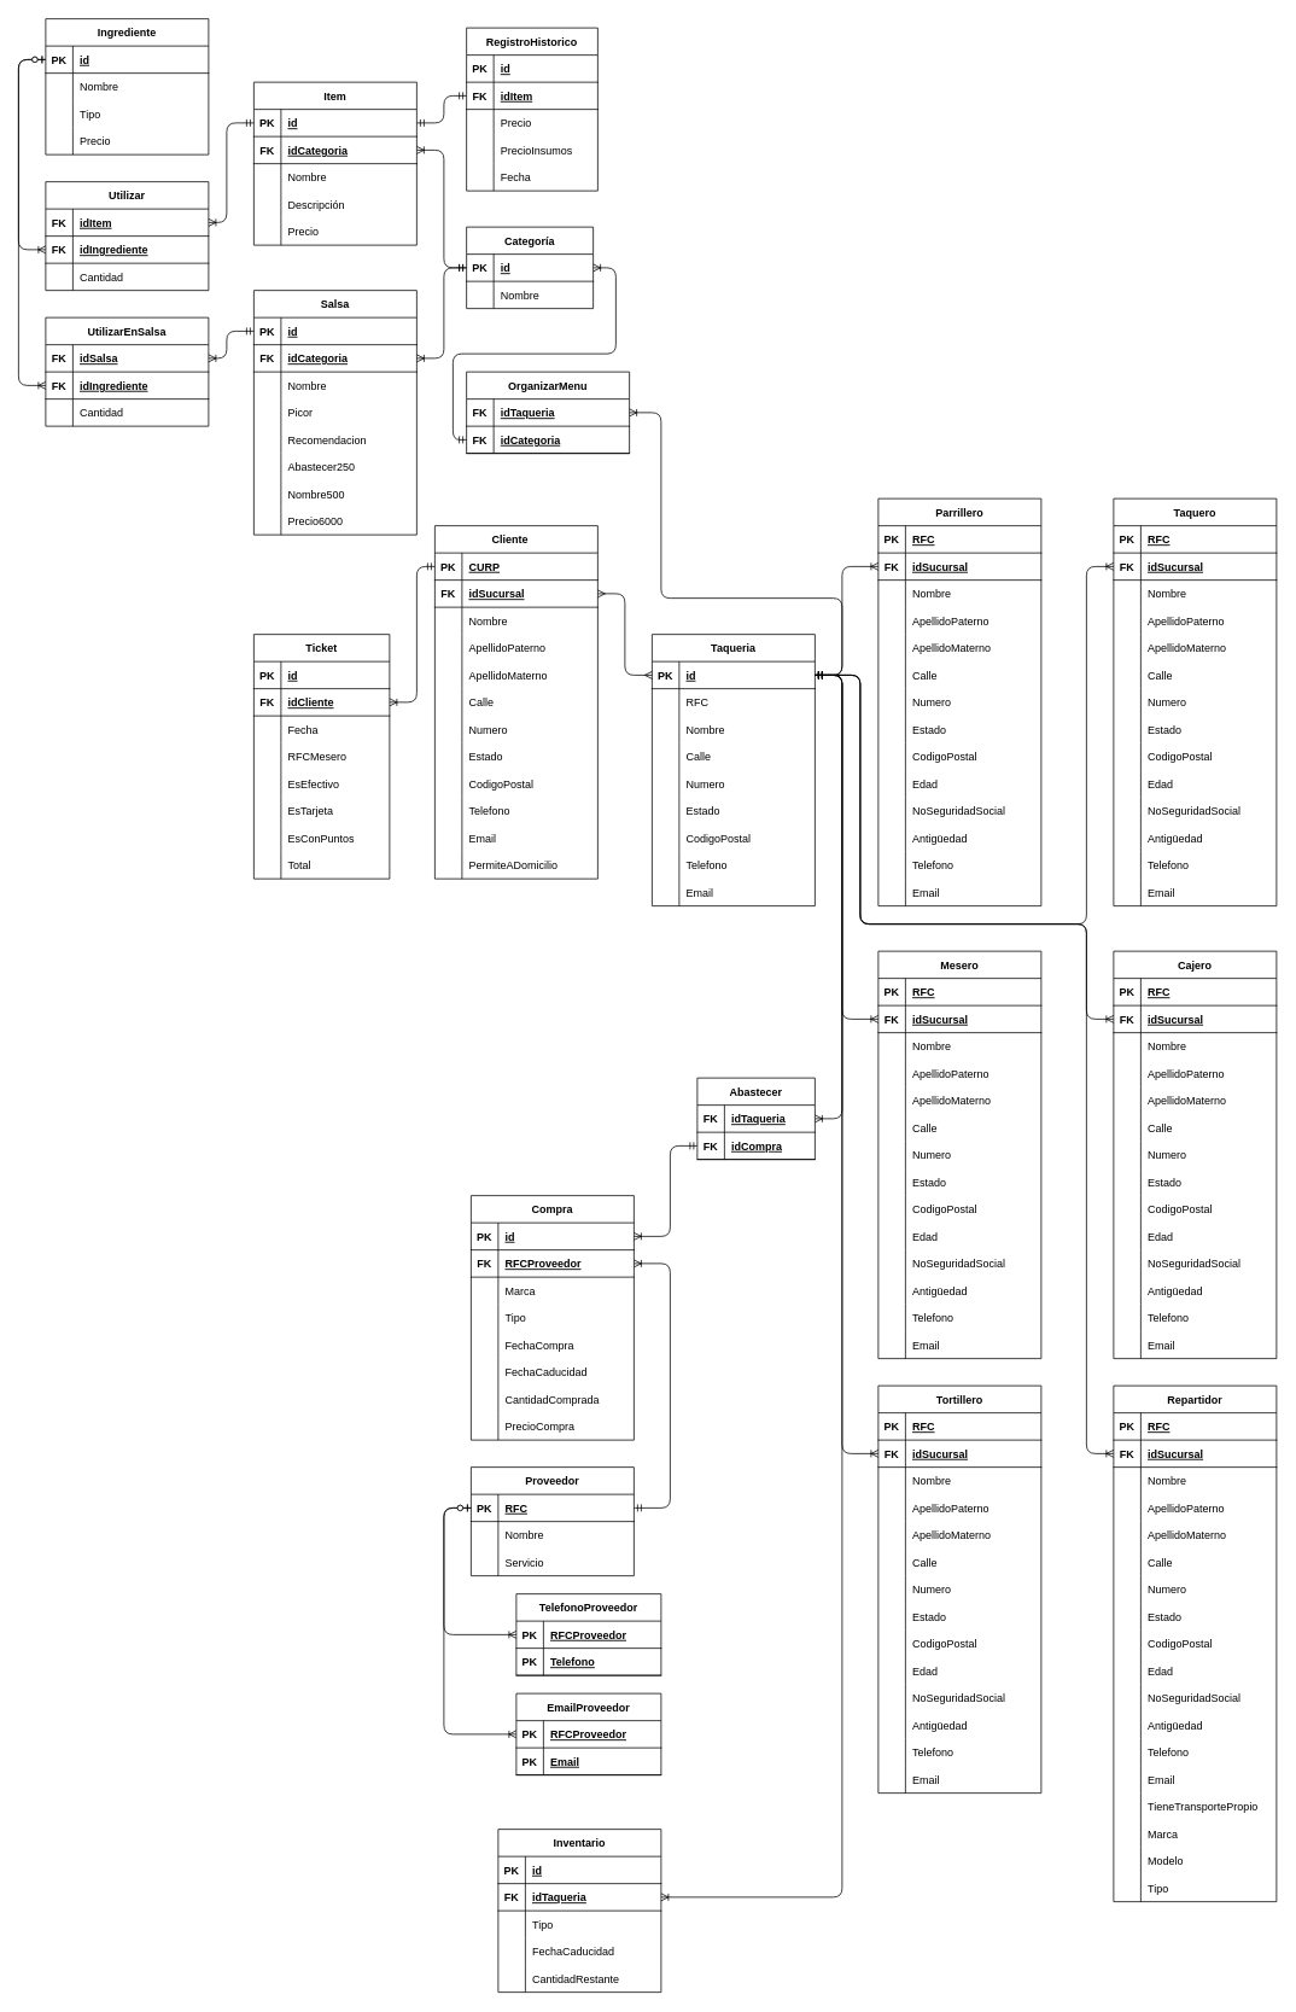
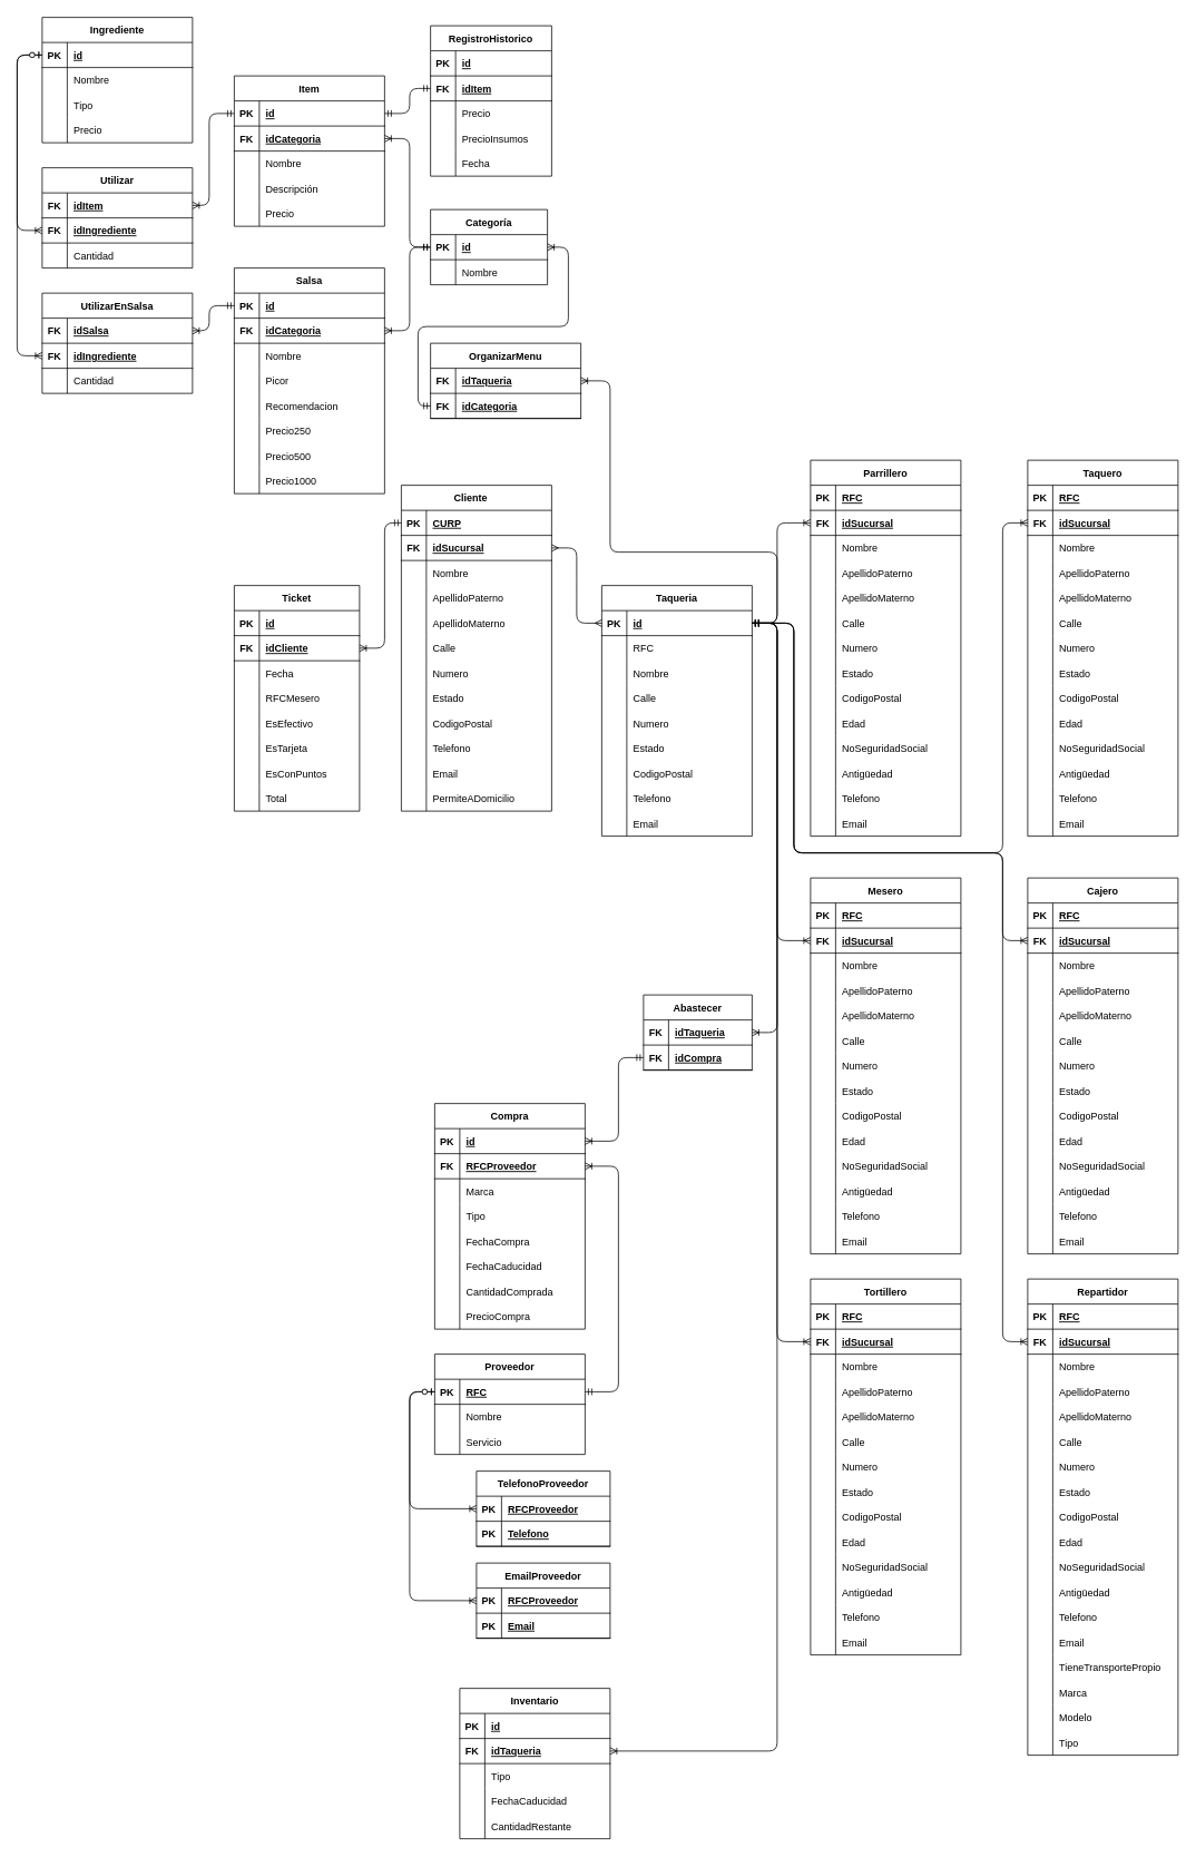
- <mxCell id="420" value="Abastecer250" style="shape=partialRectangle;connectable=0;fillColor=none;top=0;left=0;bottom=0;right=0;align=left;spacingLeft=6;overflow=hidden;" vertex="1" parent="418"><mxGeometry x="30" width="150" height="30" as="geometry"><mxRectangle width="150" height="30" as="alternateBounds" /></mxGeometry></mxCell>
+ <mxCell id="420" value="Precio250" style="shape=partialRectangle;connectable=0;fillColor=none;top=0;left=0;bottom=0;right=0;align=left;spacingLeft=6;overflow=hidden;" vertex="1" parent="418"><mxGeometry x="30" width="150" height="30" as="geometry"><mxRectangle width="150" height="30" as="alternateBounds" /></mxGeometry></mxCell>
- <mxCell id="423" value="Nombre500" style="shape=partialRectangle;connectable=0;fillColor=none;top=0;left=0;bottom=0;right=0;align=left;spacingLeft=6;overflow=hidden;" vertex="1" parent="421"><mxGeometry x="30" width="150" height="30" as="geometry"><mxRectangle width="150" height="30" as="alternateBounds" /></mxGeometry></mxCell>
+ <mxCell id="423" value="Precio500" style="shape=partialRectangle;connectable=0;fillColor=none;top=0;left=0;bottom=0;right=0;align=left;spacingLeft=6;overflow=hidden;" vertex="1" parent="421"><mxGeometry x="30" width="150" height="30" as="geometry"><mxRectangle width="150" height="30" as="alternateBounds" /></mxGeometry></mxCell>
- <mxCell id="426" value="Precio6000" style="shape=partialRectangle;connectable=0;fillColor=none;top=0;left=0;bottom=0;right=0;align=left;spacingLeft=6;overflow=hidden;" vertex="1" parent="424"><mxGeometry x="30" width="150" height="30" as="geometry"><mxRectangle width="150" height="30" as="alternateBounds" /></mxGeometry></mxCell>
+ <mxCell id="426" value="Precio1000" style="shape=partialRectangle;connectable=0;fillColor=none;top=0;left=0;bottom=0;right=0;align=left;spacingLeft=6;overflow=hidden;" vertex="1" parent="424"><mxGeometry x="30" width="150" height="30" as="geometry"><mxRectangle width="150" height="30" as="alternateBounds" /></mxGeometry></mxCell>
